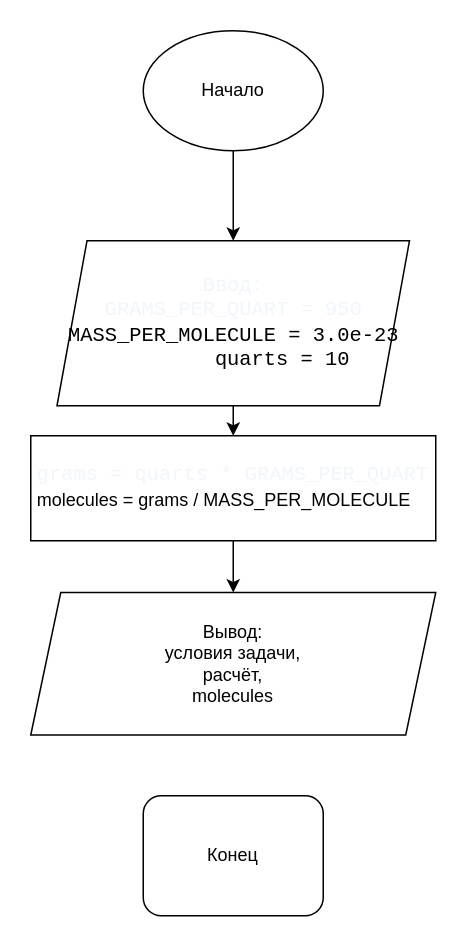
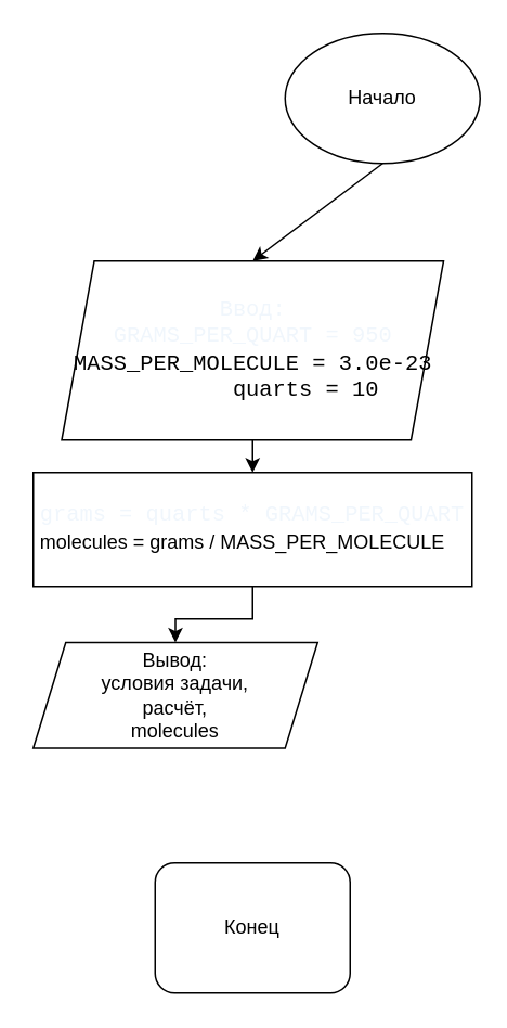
- <mxCell id="2" value="Начало" style="ellipse;whiteSpace=wrap;html=1;" vertex="1" parent="1"><mxGeometry x="95" y="20" width="120" height="80" as="geometry" /></mxCell>
+ <mxCell id="2" value="Начало" style="ellipse;whiteSpace=wrap;html=1;" vertex="1" parent="1"><mxGeometry x="175" y="20" width="120" height="80" as="geometry" /></mxCell>
- <mxCell id="8" value="Вывод:&lt;div&gt;условия задачи,&lt;/div&gt;&lt;div&gt;расчёт,&lt;/div&gt;&lt;div&gt;molecules&lt;/div&gt;" style="shape=parallelogram;perimeter=parallelogramPerimeter;whiteSpace=wrap;html=1;fixedSize=1;" vertex="1" parent="1"><mxGeometry x="20" y="394.5" width="270" height="95" as="geometry" /></mxCell>
+ <mxCell id="8" value="Вывод:&lt;div&gt;условия задачи,&lt;/div&gt;&lt;div&gt;расчёт,&lt;/div&gt;&lt;div&gt;molecules&lt;/div&gt;" style="shape=parallelogram;perimeter=parallelogramPerimeter;whiteSpace=wrap;html=1;fixedSize=1;" vertex="1" parent="1"><mxGeometry x="20" y="394.5" width="175" height="65" as="geometry" /></mxCell>
